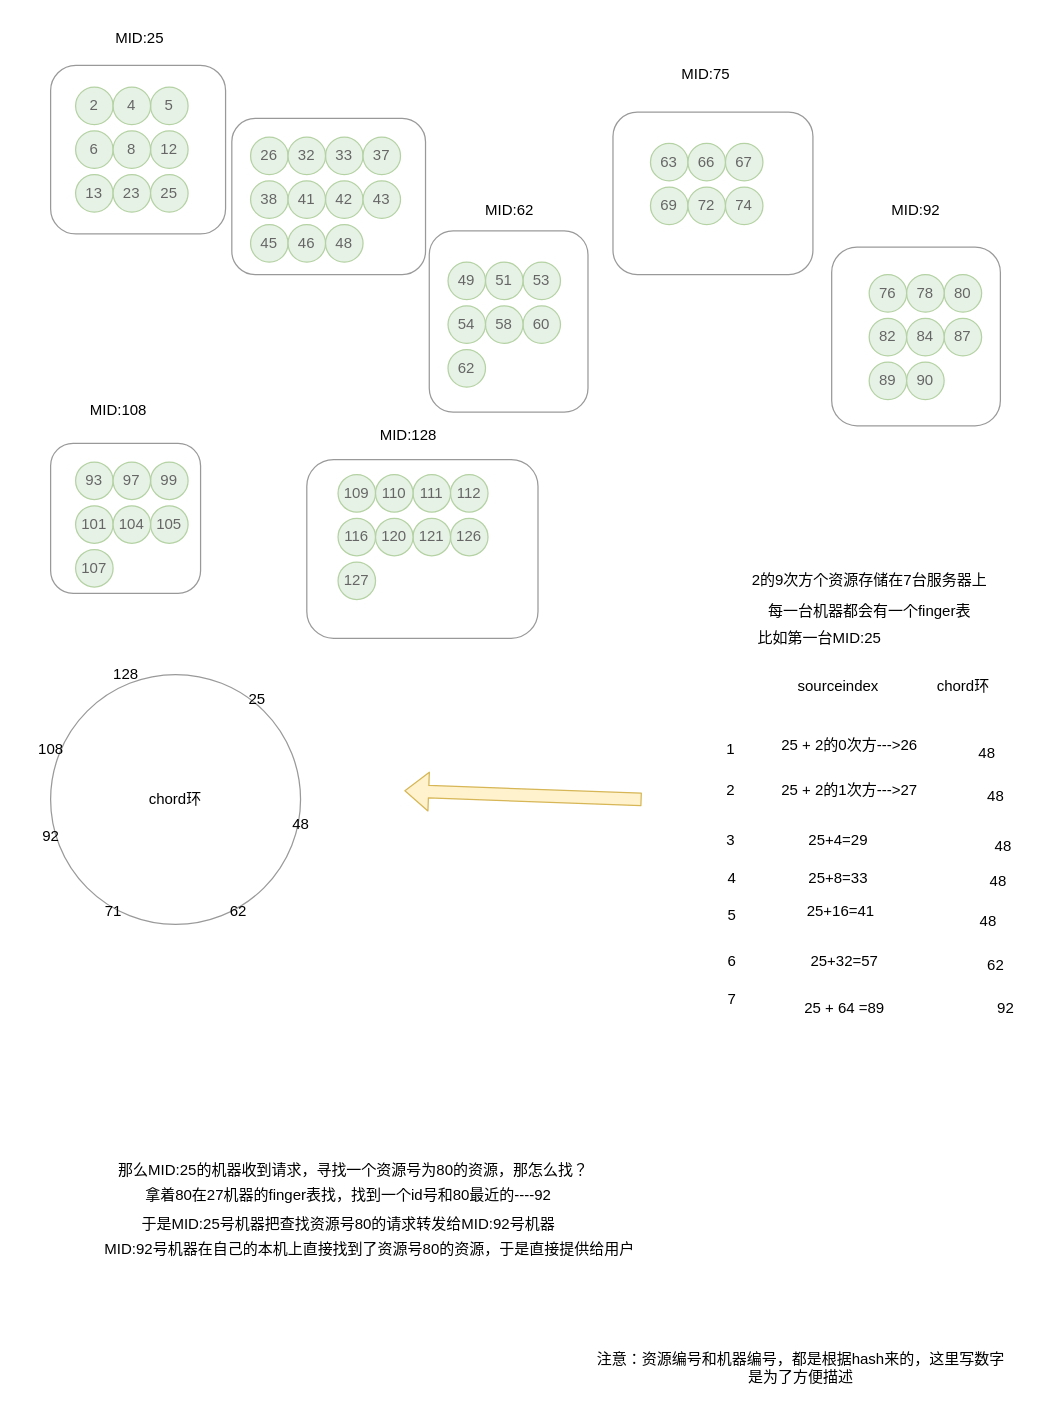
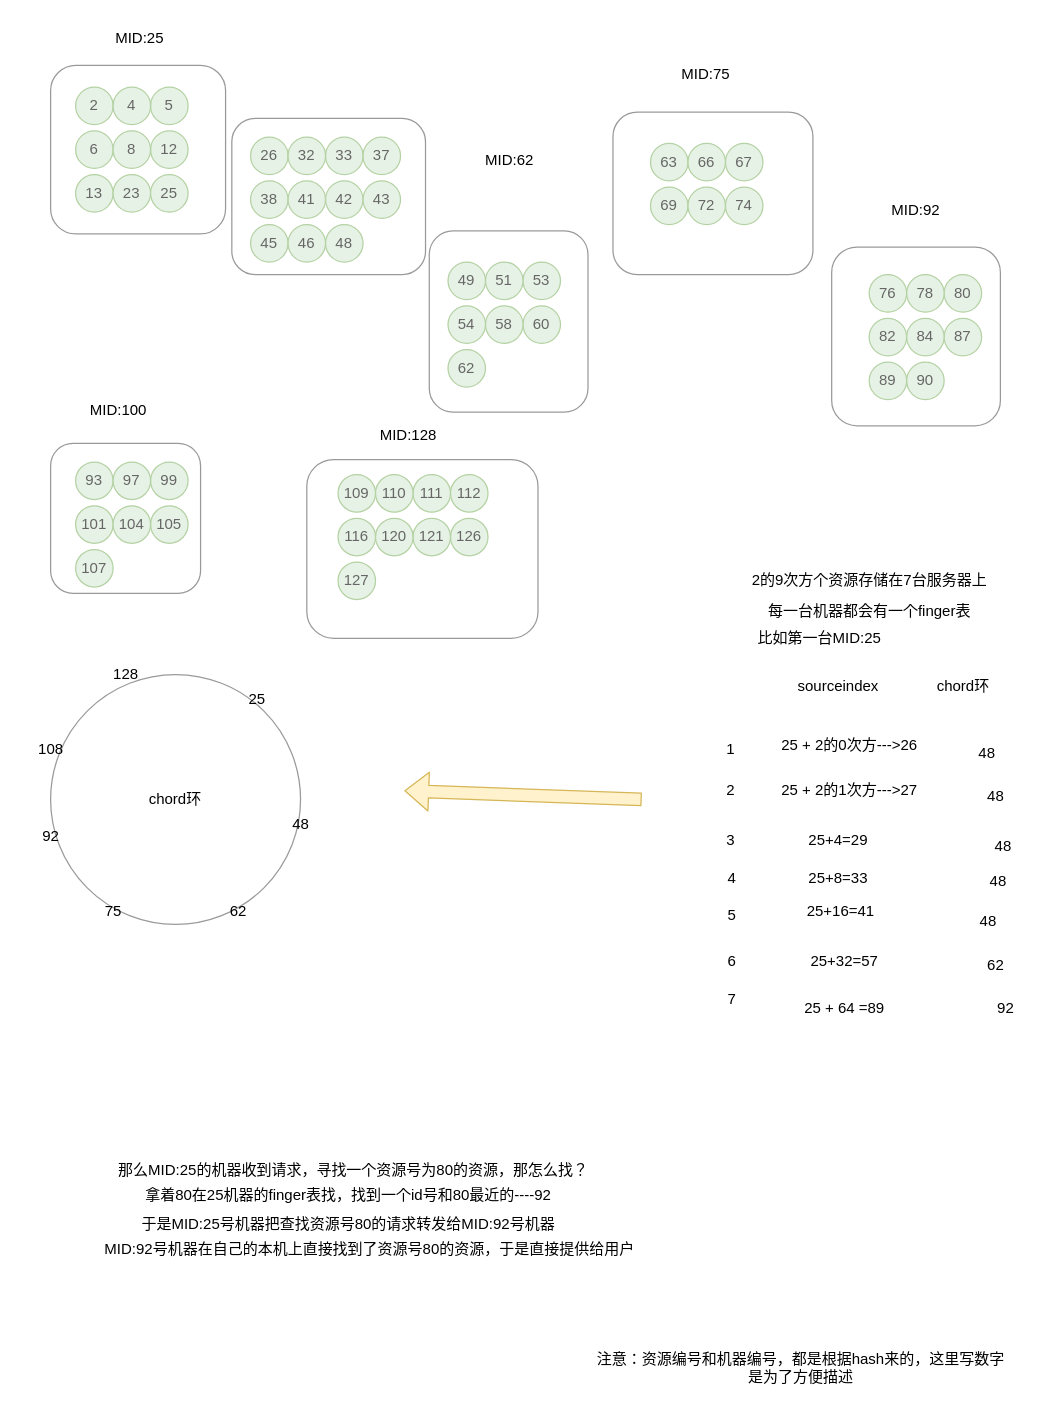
- <mxCell id="68" value="MID:62" style="text;html=1;align=center;verticalAlign=middle;resizable=0;points=[];;autosize=1;" vertex="1" parent="1"><mxGeometry x="382" y="158" width="50" height="20" as="geometry" /></mxCell>
+ <mxCell id="68" value="MID:62" style="text;html=1;align=center;verticalAlign=middle;resizable=0;points=[];;autosize=1;" vertex="1" parent="1"><mxGeometry x="382" y="118" width="50" height="20" as="geometry" /></mxCell>
- <mxCell id="71" value="MID:108" style="text;html=1;align=center;verticalAlign=middle;resizable=0;points=[];;autosize=1;" vertex="1" parent="1"><mxGeometry x="64" y="318" width="60" height="20" as="geometry" /></mxCell>
+ <mxCell id="71" value="MID:100" style="text;html=1;align=center;verticalAlign=middle;resizable=0;points=[];;autosize=1;" vertex="1" parent="1"><mxGeometry x="64" y="318" width="60" height="20" as="geometry" /></mxCell>
- <mxCell id="79" value="71" style="text;html=1;align=center;verticalAlign=middle;resizable=0;points=[];;autosize=1;" vertex="1" parent="1"><mxGeometry x="75" y="719" width="30" height="20" as="geometry" /></mxCell>
+ <mxCell id="79" value="75" style="text;html=1;align=center;verticalAlign=middle;resizable=0;points=[];;autosize=1;" vertex="1" parent="1"><mxGeometry x="75" y="719" width="30" height="20" as="geometry" /></mxCell>
- <mxCell id="108" value="拿着80在27机器的finger表找，找到一个id号和80最近的----92" style="text;html=1;align=center;verticalAlign=middle;resizable=0;points=[];;autosize=1;" vertex="1" parent="1"><mxGeometry x="108" y="946" width="340" height="20" as="geometry" /></mxCell>
+ <mxCell id="108" value="拿着80在25机器的finger表找，找到一个id号和80最近的----92" style="text;html=1;align=center;verticalAlign=middle;resizable=0;points=[];;autosize=1;" vertex="1" parent="1"><mxGeometry x="108" y="946" width="340" height="20" as="geometry" /></mxCell>
